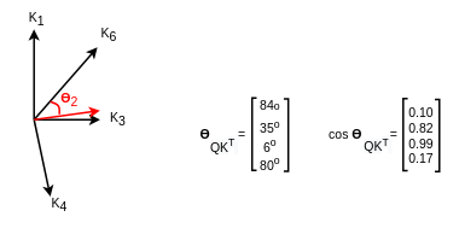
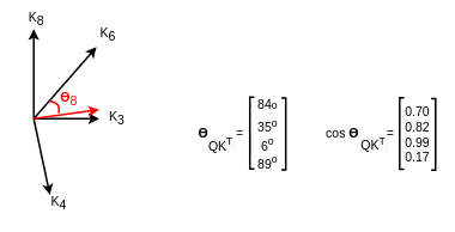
- <mxCell id="5" value="K&lt;sub style=&quot;font-size: 14px;&quot;&gt;1&lt;/sub&gt;" style="text;html=1;strokeColor=none;fillColor=none;align=center;verticalAlign=middle;whiteSpace=wrap;rounded=0;fontSize=14;" parent="1" vertex="1"><mxGeometry x="20" y="20" width="40" as="geometry" /></mxCell>
+ <mxCell id="5" value="K&lt;sub style=&quot;font-size: 14px;&quot;&gt;8&lt;/sub&gt;" style="text;html=1;strokeColor=none;fillColor=none;align=center;verticalAlign=middle;whiteSpace=wrap;rounded=0;fontSize=14;" parent="1" vertex="1"><mxGeometry x="20" y="20" width="40" as="geometry" /></mxCell>
- <mxCell id="22" value="&lt;font color=&quot;#ff0000&quot;&gt;&lt;b style=&quot;font-size: 14px ; font-style: normal ; letter-spacing: normal ; text-align: center ; text-indent: 0px ; text-transform: none ; word-spacing: 0px ; font-family: sans-serif ; background-color: rgb(255 , 255 , 255)&quot;&gt;ϴ&lt;/b&gt;&lt;sub style=&quot;text-align: center ; font-size: 14px&quot;&gt;2&lt;/sub&gt;&lt;/font&gt;" style="text;whiteSpace=wrap;html=1;fontSize=14;" parent="1" vertex="1"><mxGeometry x="65" y="94" width="20" height="30" as="geometry" /></mxCell>
+ <mxCell id="22" value="&lt;font color=&quot;#ff0000&quot;&gt;&lt;b style=&quot;font-size: 14px ; font-style: normal ; letter-spacing: normal ; text-align: center ; text-indent: 0px ; text-transform: none ; word-spacing: 0px ; font-family: sans-serif ; background-color: rgb(255 , 255 , 255)&quot;&gt;ϴ&lt;/b&gt;&lt;sub style=&quot;text-align: center ; font-size: 14px&quot;&gt;8&lt;/sub&gt;&lt;/font&gt;" style="text;whiteSpace=wrap;html=1;fontSize=14;" parent="1" vertex="1"><mxGeometry x="65" y="94" width="20" height="30" as="geometry" /></mxCell>
- <mxCell id="17" value="&lt;sup&gt;&lt;span style=&quot;font-size: 14px&quot;&gt;84&lt;/span&gt;o&lt;br&gt;&lt;/sup&gt;35&lt;sup&gt;o&lt;br&gt;&lt;/sup&gt;6&lt;sup&gt;o&lt;/sup&gt;&lt;sup&gt;&lt;br&gt;&lt;/sup&gt;80&lt;sup&gt;o&lt;/sup&gt;&lt;sup&gt;&lt;br&gt;&lt;/sup&gt;" style="text;html=1;strokeColor=none;fillColor=none;align=center;verticalAlign=middle;whiteSpace=wrap;rounded=0;fontSize=14;" parent="1" vertex="1"><mxGeometry x="278" y="114" width="40" height="70" as="geometry" /></mxCell>
+ <mxCell id="17" value="&lt;sup&gt;&lt;span style=&quot;font-size: 14px&quot;&gt;84&lt;/span&gt;o&lt;br&gt;&lt;/sup&gt;35&lt;sup&gt;o&lt;br&gt;&lt;/sup&gt;6&lt;sup&gt;o&lt;/sup&gt;&lt;sup&gt;&lt;br&gt;&lt;/sup&gt;89&lt;sup&gt;o&lt;/sup&gt;&lt;sup&gt;&lt;br&gt;&lt;/sup&gt;" style="text;html=1;strokeColor=none;fillColor=none;align=center;verticalAlign=middle;whiteSpace=wrap;rounded=0;fontSize=14;" parent="1" vertex="1"><mxGeometry x="278" y="114" width="40" height="70" as="geometry" /></mxCell>
- <mxCell id="12" value="0.10&lt;br&gt;0.82&lt;br&gt;0.99&lt;br&gt;0.17" style="text;html=1;strokeColor=none;fillColor=none;align=center;verticalAlign=middle;whiteSpace=wrap;rounded=0;fontSize=14;" parent="1" vertex="1"><mxGeometry x="445" y="114.5" width="40" height="70" as="geometry" /></mxCell>
+ <mxCell id="12" value="0.70&lt;br&gt;0.82&lt;br&gt;0.99&lt;br&gt;0.17" style="text;html=1;strokeColor=none;fillColor=none;align=center;verticalAlign=middle;whiteSpace=wrap;rounded=0;fontSize=14;" parent="1" vertex="1"><mxGeometry x="445" y="114.5" width="40" height="70" as="geometry" /></mxCell>
